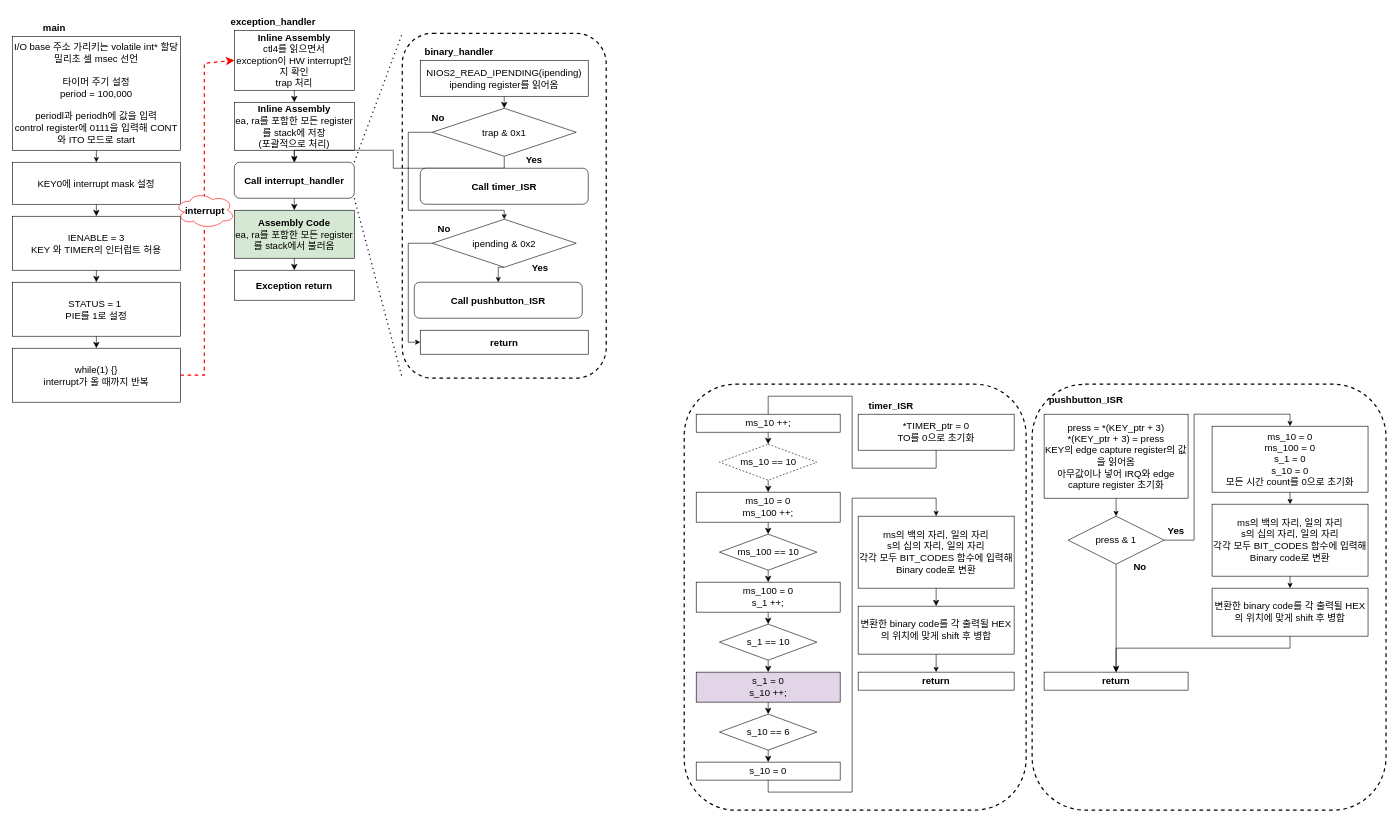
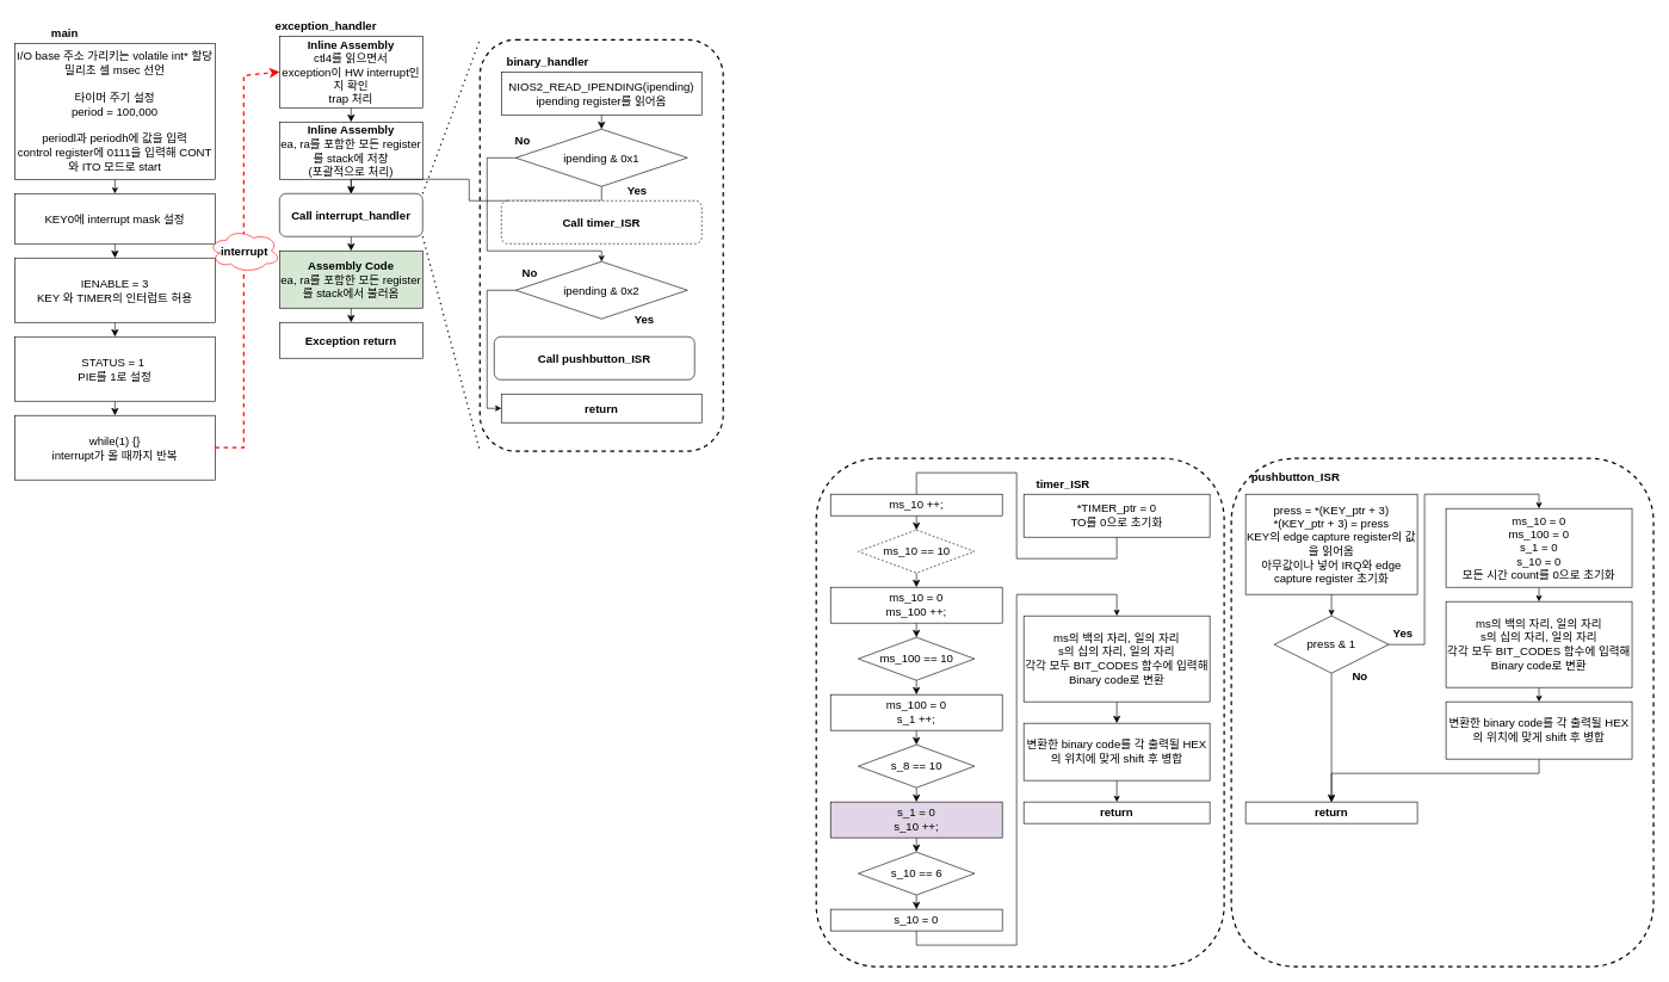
- <mxCell id="26" value="trap &amp;amp; 0x1" style="rhombus;whiteSpace=wrap;html=1;fontSize=16;" vertex="1" parent="1"><mxGeometry x="720" y="180" width="240" height="80" as="geometry" /></mxCell>
+ <mxCell id="26" value="ipending &amp;amp; 0x1" style="rhombus;whiteSpace=wrap;html=1;fontSize=16;" vertex="1" parent="1"><mxGeometry x="720" y="180" width="240" height="80" as="geometry" /></mxCell>
- <mxCell id="27" value="Call timer_ISR" style="rounded=1;whiteSpace=wrap;html=1;fontSize=16;fontStyle=1" vertex="1" parent="1"><mxGeometry x="700" y="280" width="280" height="60" as="geometry" /></mxCell>
+ <mxCell id="27" value="Call timer_ISR" style="rounded=1;whiteSpace=wrap;html=1;fontSize=16;fontStyle=1;dashed=1;" vertex="1" parent="1"><mxGeometry x="700" y="280" width="280" height="60" as="geometry" /></mxCell>
- <mxCell id="36" style="edgeStyle=orthogonalEdgeStyle;rounded=0;orthogonalLoop=1;jettySize=auto;html=1;exitX=0.5;exitY=1;exitDx=0;exitDy=0;entryX=0.5;entryY=0;entryDx=0;entryDy=0;" edge="1" parent="1" source="38" target="41"><mxGeometry relative="1" as="geometry" /></mxCell>
- <mxCell id="54" value="s_1 == 10" style="rhombus;whiteSpace=wrap;html=1;fontSize=16;" vertex="1" parent="1"><mxGeometry x="1198.75" y="1040" width="162.5" height="60" as="geometry" /></mxCell>
+ <mxCell id="54" value="s_8 == 10" style="rhombus;whiteSpace=wrap;html=1;fontSize=16;" vertex="1" parent="1"><mxGeometry x="1198.75" y="1040" width="162.5" height="60" as="geometry" /></mxCell>
